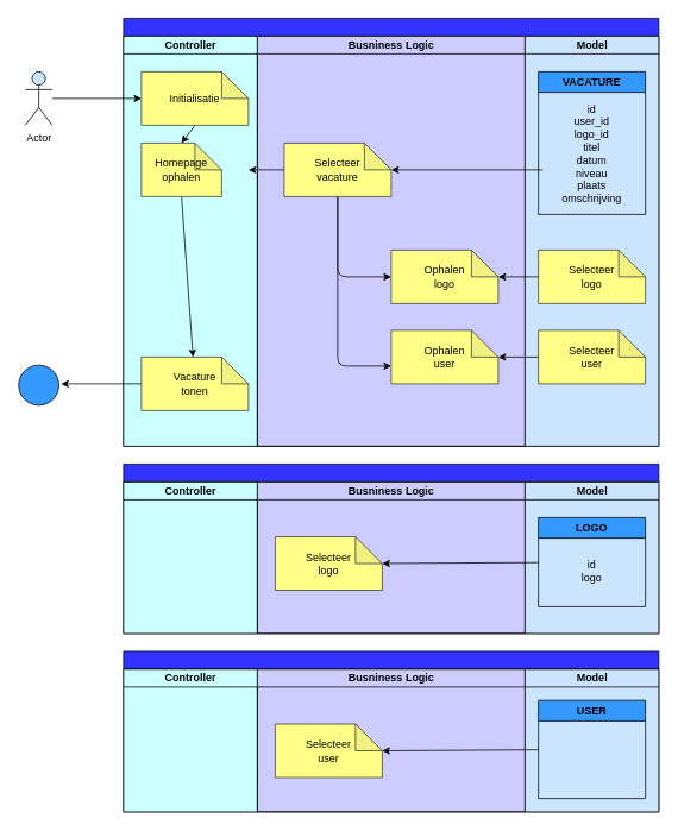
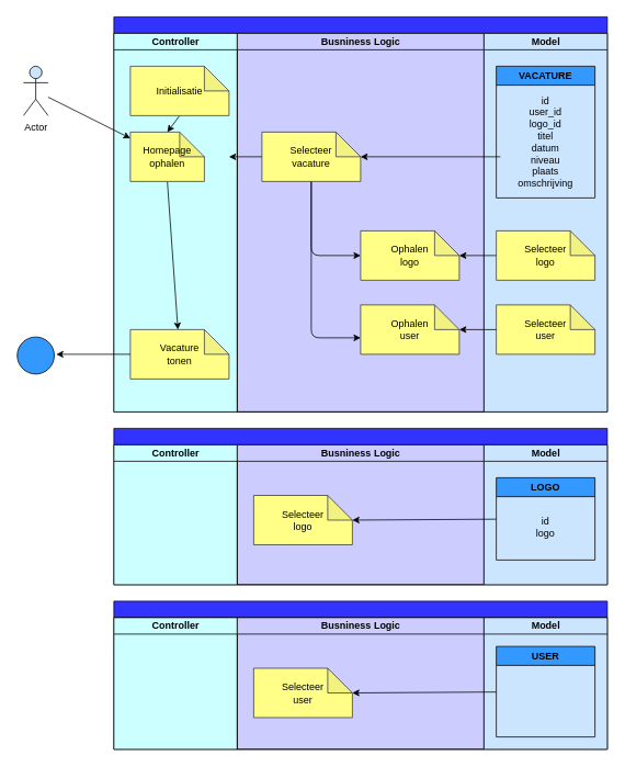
- <mxCell id="22" style="edgeStyle=none;html=1;entryX=0;entryY=0.5;entryDx=0;entryDy=0;entryPerimeter=0;strokeColor=#000000;" parent="1" source="23" target="5" edge="1"><mxGeometry relative="1" as="geometry" /></mxCell>
+ <mxCell id="22" style="edgeStyle=none;html=1;strokeColor=#000000;" parent="1" source="23" target="8" edge="1"><mxGeometry relative="1" as="geometry" /></mxCell>
